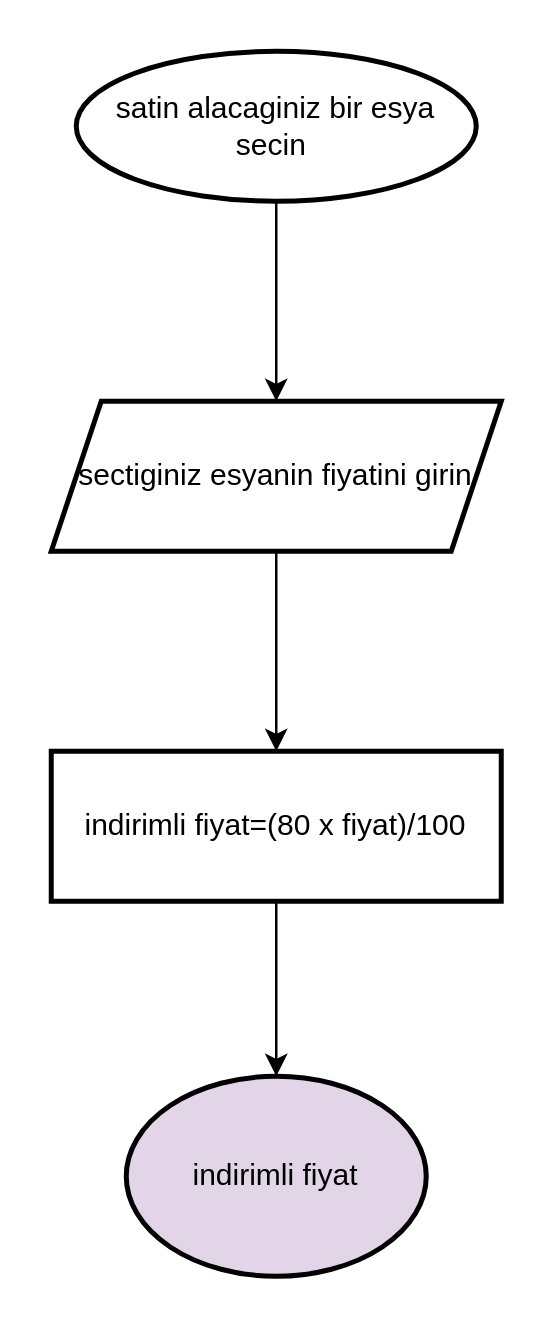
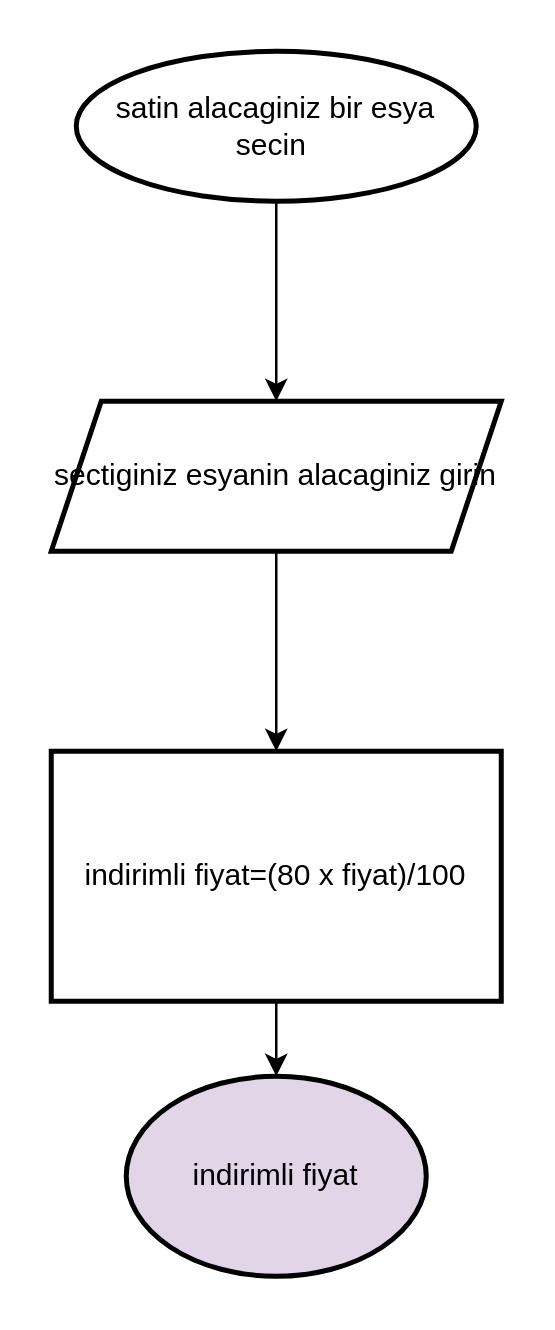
- <mxCell id="5" value="sectiginiz esyanin fiyatini girin" style="shape=parallelogram;perimeter=parallelogramPerimeter;whiteSpace=wrap;html=1;fixedSize=1;strokeWidth=2;" vertex="1" parent="1"><mxGeometry x="20" y="160" width="180" height="60" as="geometry" /></mxCell>
+ <mxCell id="5" value="sectiginiz esyanin alacaginiz girin" style="shape=parallelogram;perimeter=parallelogramPerimeter;whiteSpace=wrap;html=1;fixedSize=1;strokeWidth=2;" vertex="1" parent="1"><mxGeometry x="20" y="160" width="180" height="60" as="geometry" /></mxCell>
- <mxCell id="7" value="indirimli fiyat=(80 x fiyat)/100" style="whiteSpace=wrap;html=1;strokeWidth=2;" vertex="1" parent="1"><mxGeometry x="20" y="300" width="180" height="60" as="geometry" /></mxCell>
+ <mxCell id="7" value="indirimli fiyat=(80 x fiyat)/100" style="whiteSpace=wrap;html=1;strokeWidth=2;" vertex="1" parent="1"><mxGeometry x="20" y="300" width="180" height="100" as="geometry" /></mxCell>
